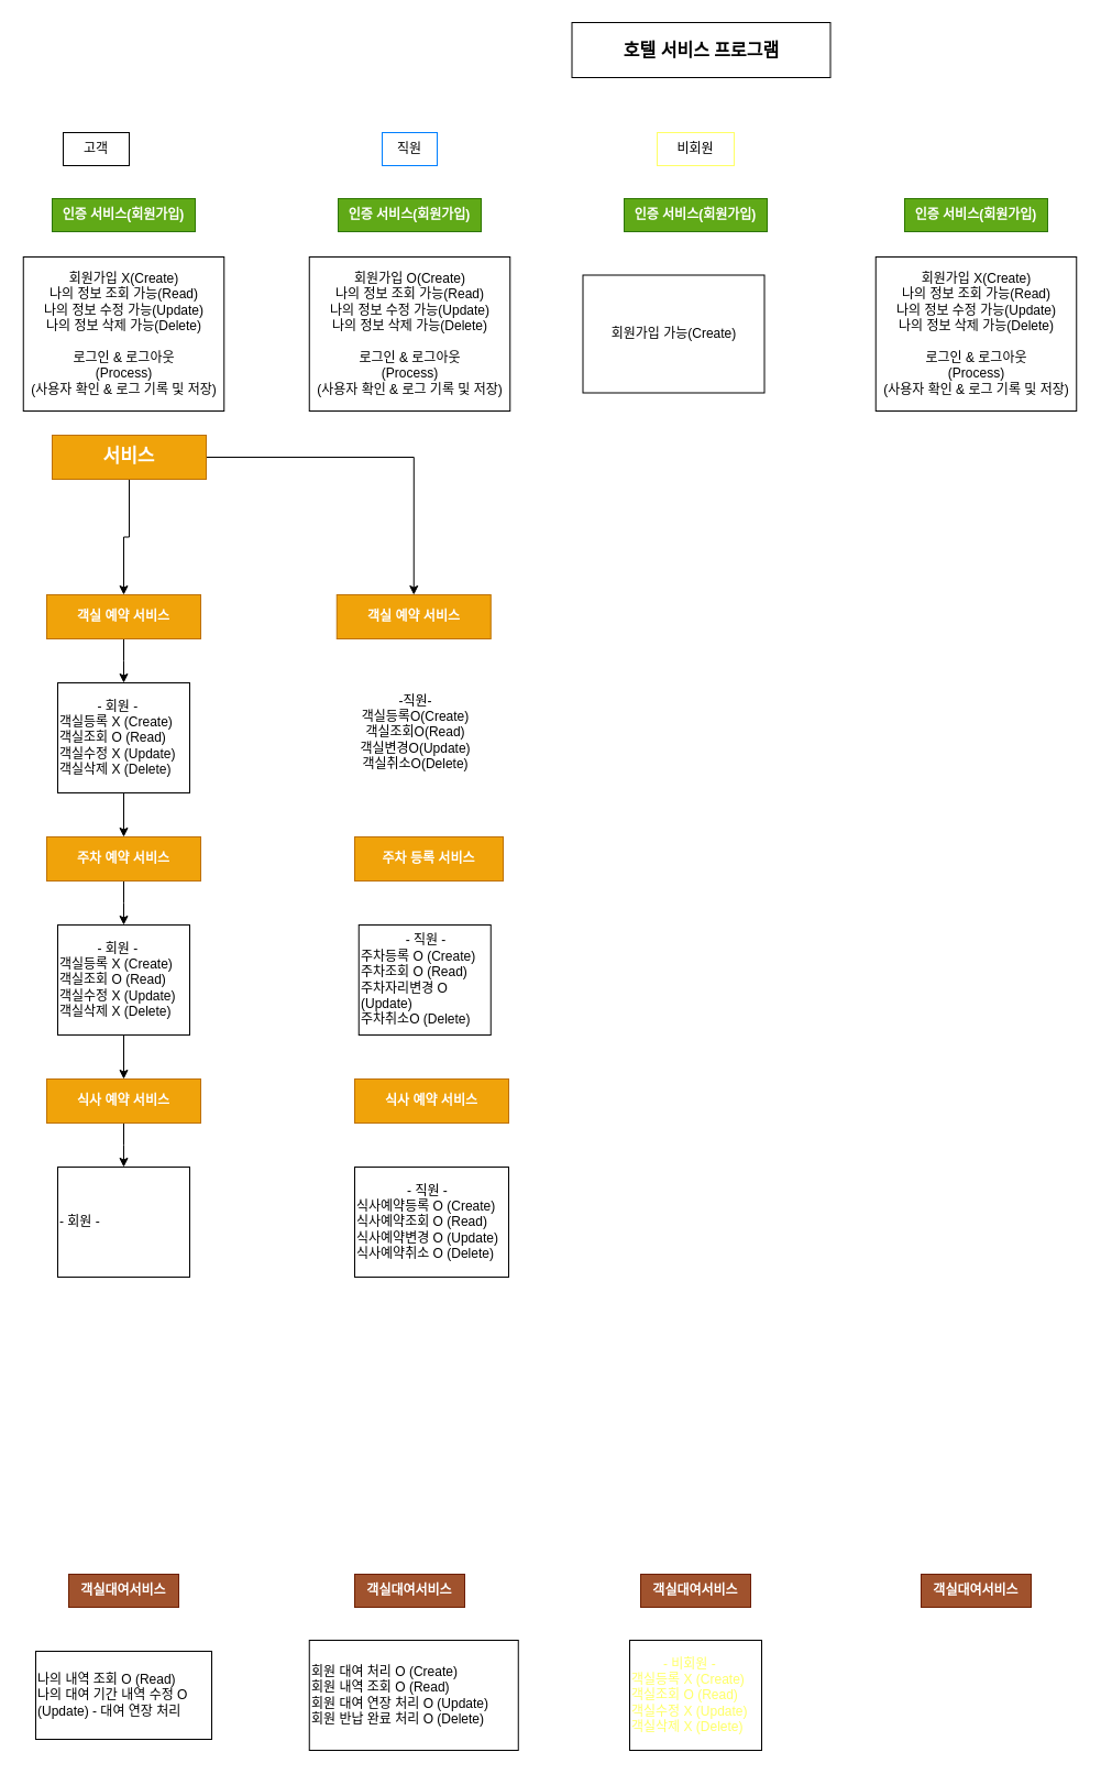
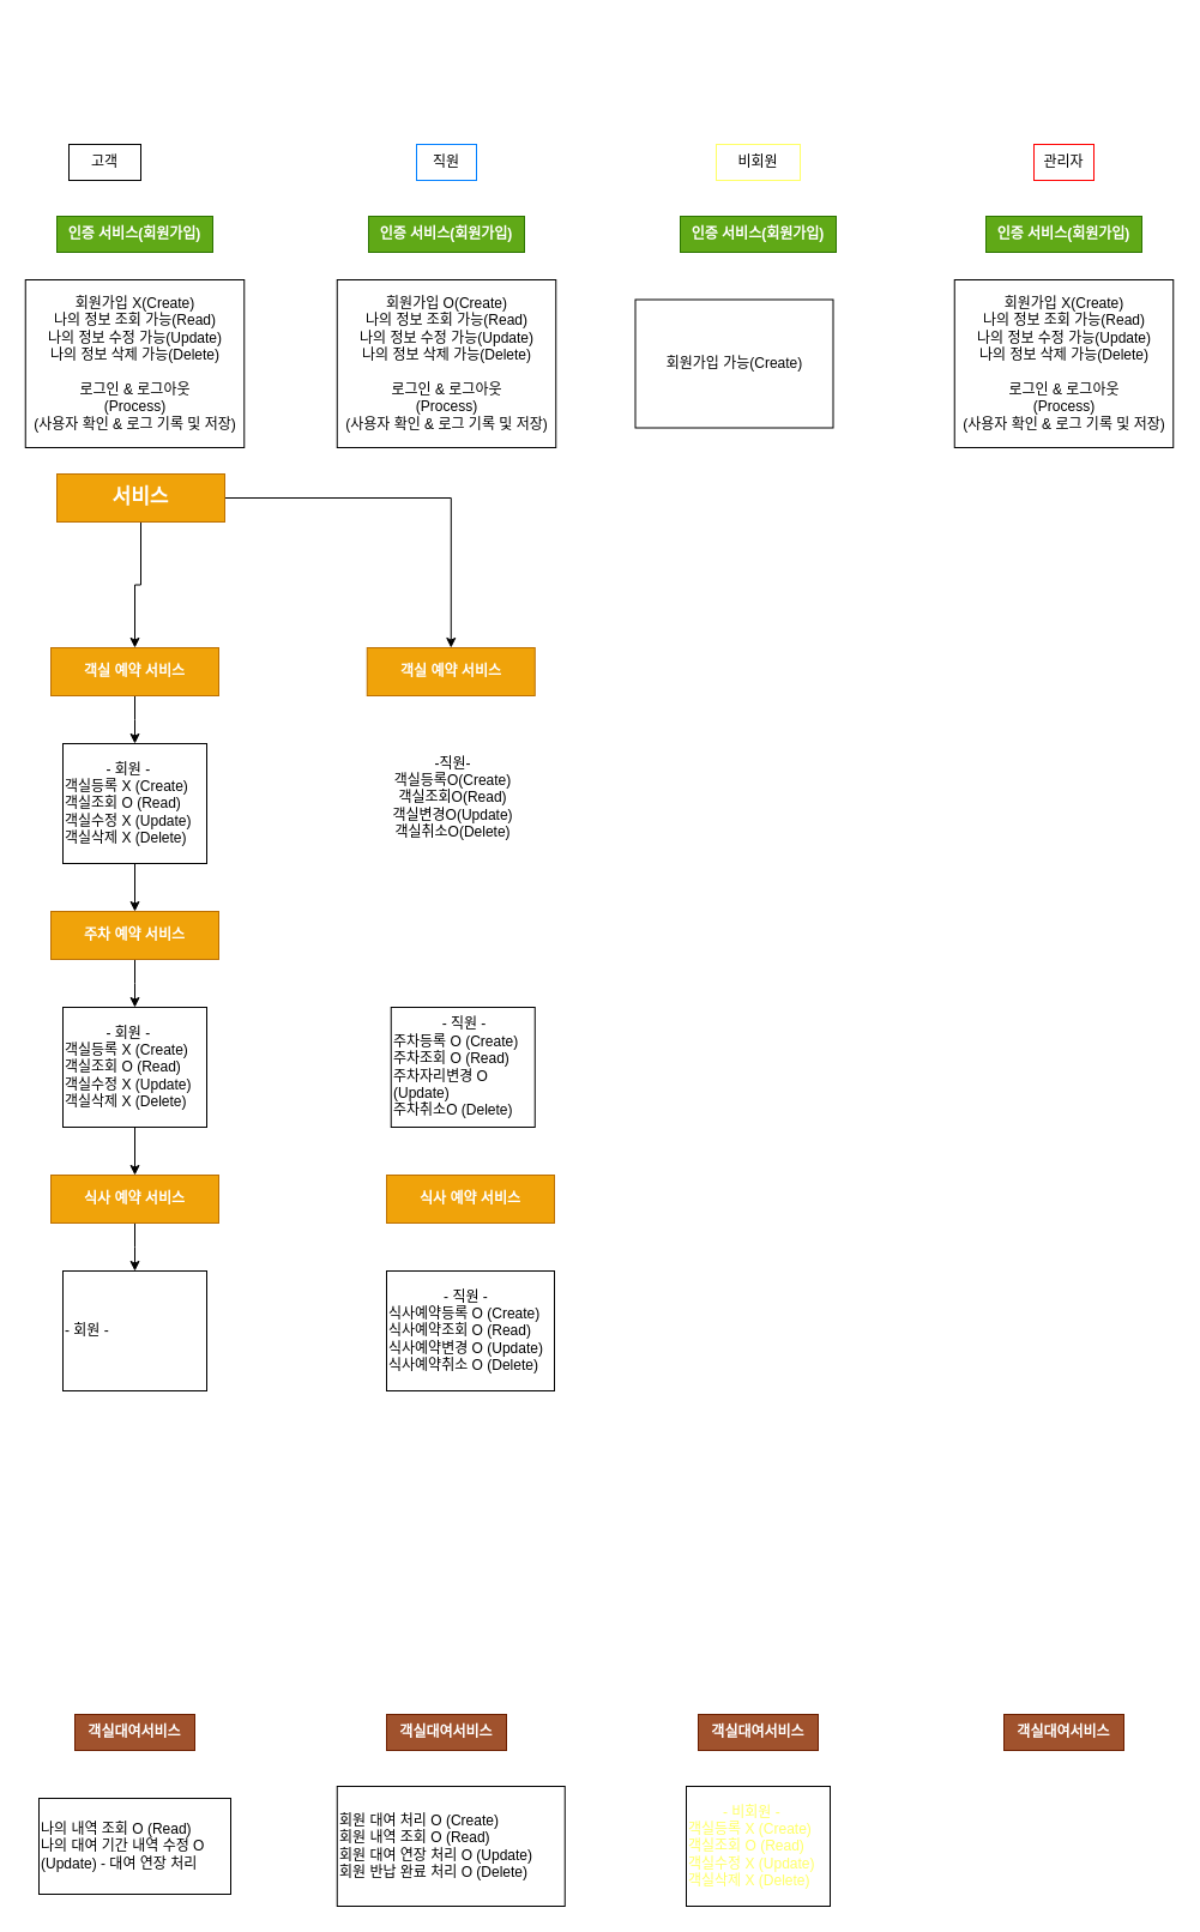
- <mxCell id="2" value="호텔 서비스 프로그램" style="rounded=0;whiteSpace=wrap;html=1;fontSize=16;fontStyle=1" parent="1" vertex="1"><mxGeometry x="519.5" y="20" width="235" height="50" as="geometry" /></mxCell>
+ <mxCell id="6" value="관리자" style="text;html=1;align=center;verticalAlign=middle;whiteSpace=wrap;rounded=0;strokeColor=#FF0000;" parent="1" vertex="1"><mxGeometry x="862" y="120" width="50" height="30" as="geometry" /></mxCell>
- <mxCell id="40" value="주차 등록 서비스" style="text;html=1;align=center;verticalAlign=middle;whiteSpace=wrap;rounded=0;strokeColor=#BD7000;fillColor=#f0a30a;fontColor=#FFFFFF;fontStyle=1" vertex="1" parent="1"><mxGeometry x="322" y="760" width="135" height="40" as="geometry" /></mxCell>
